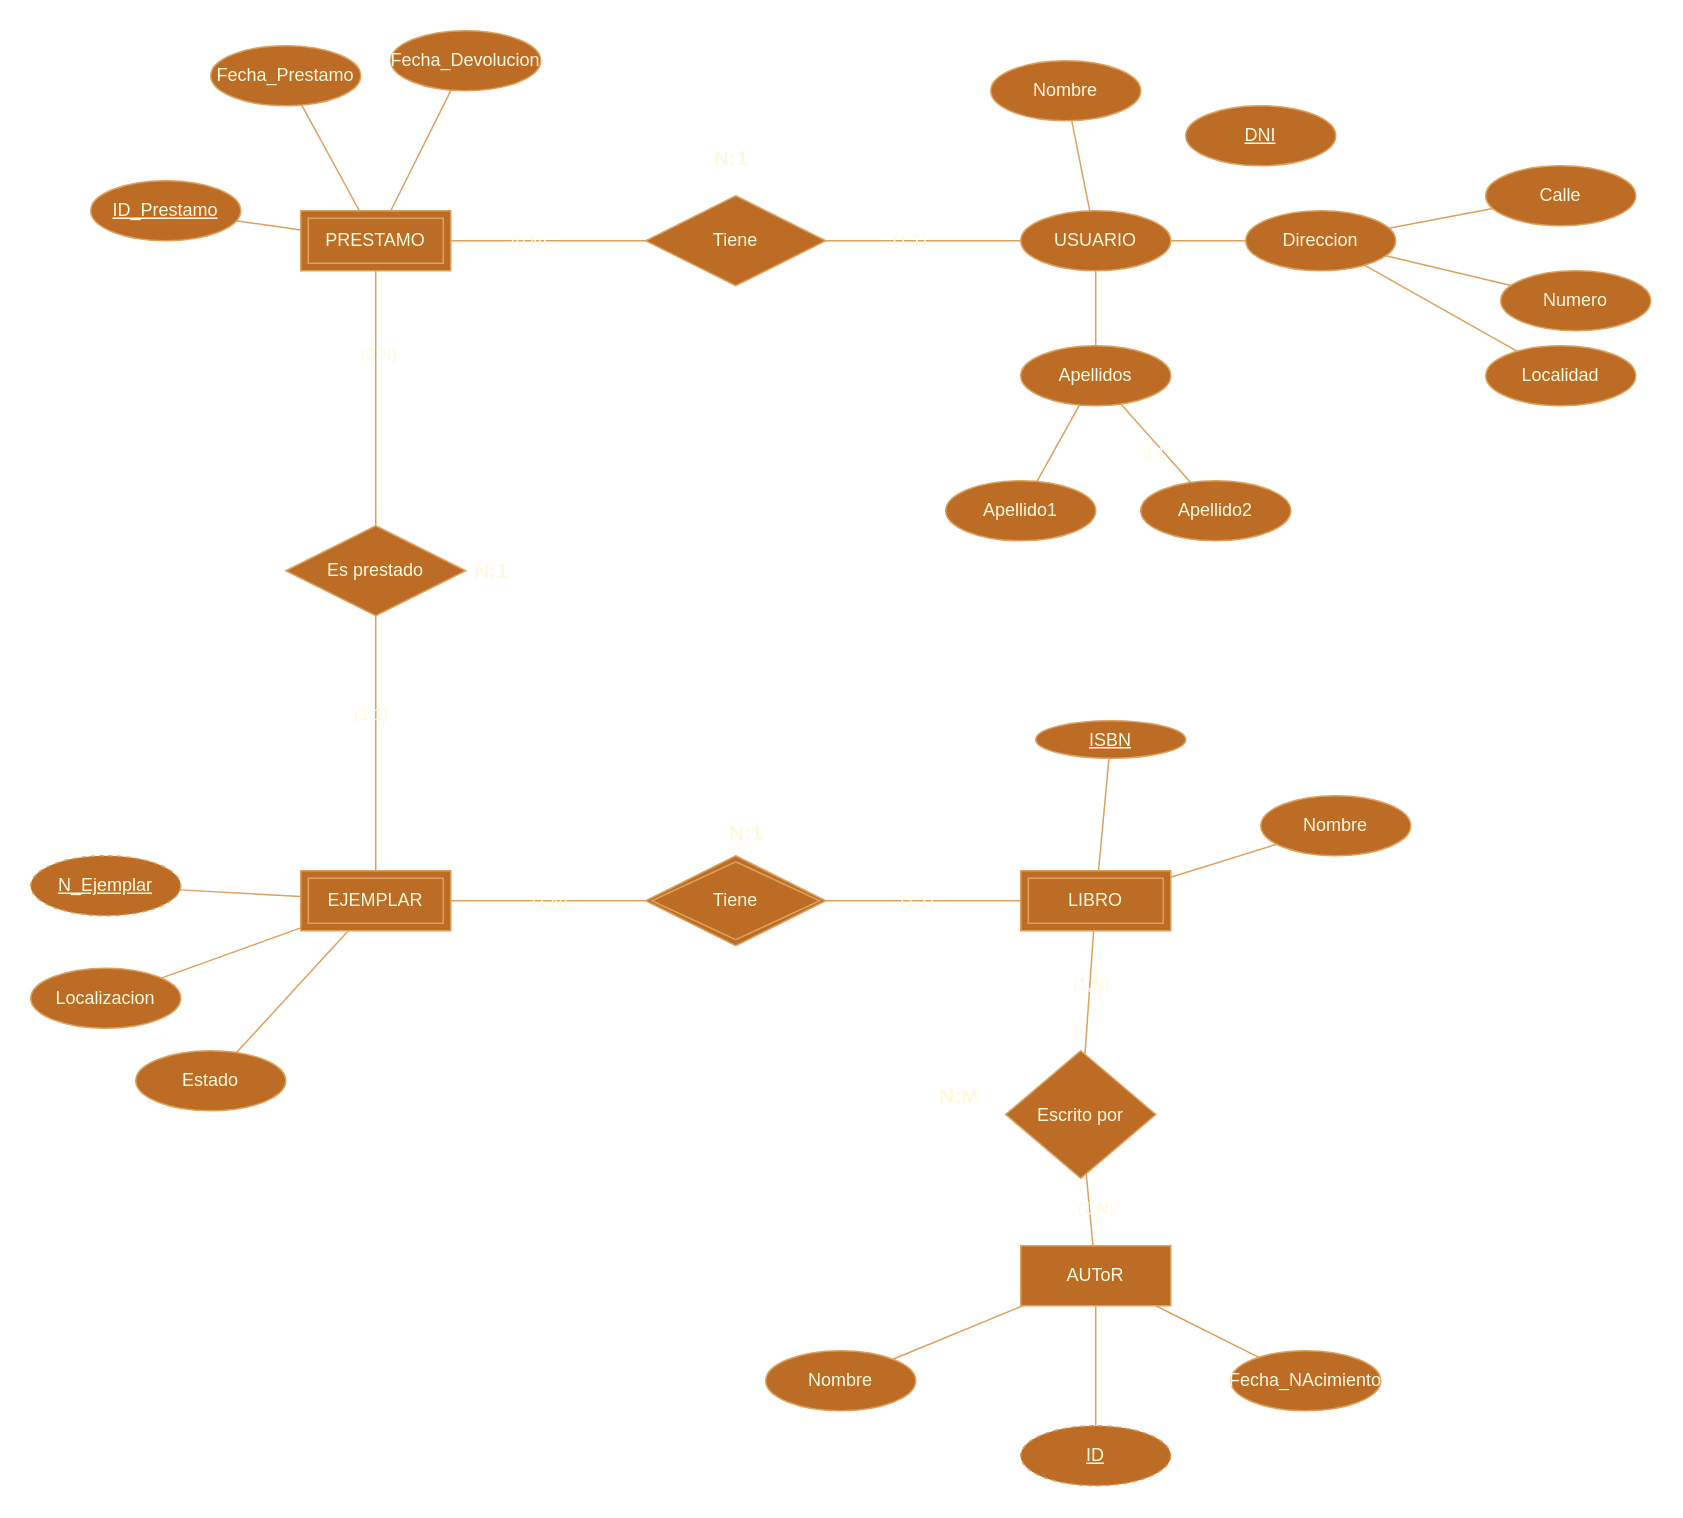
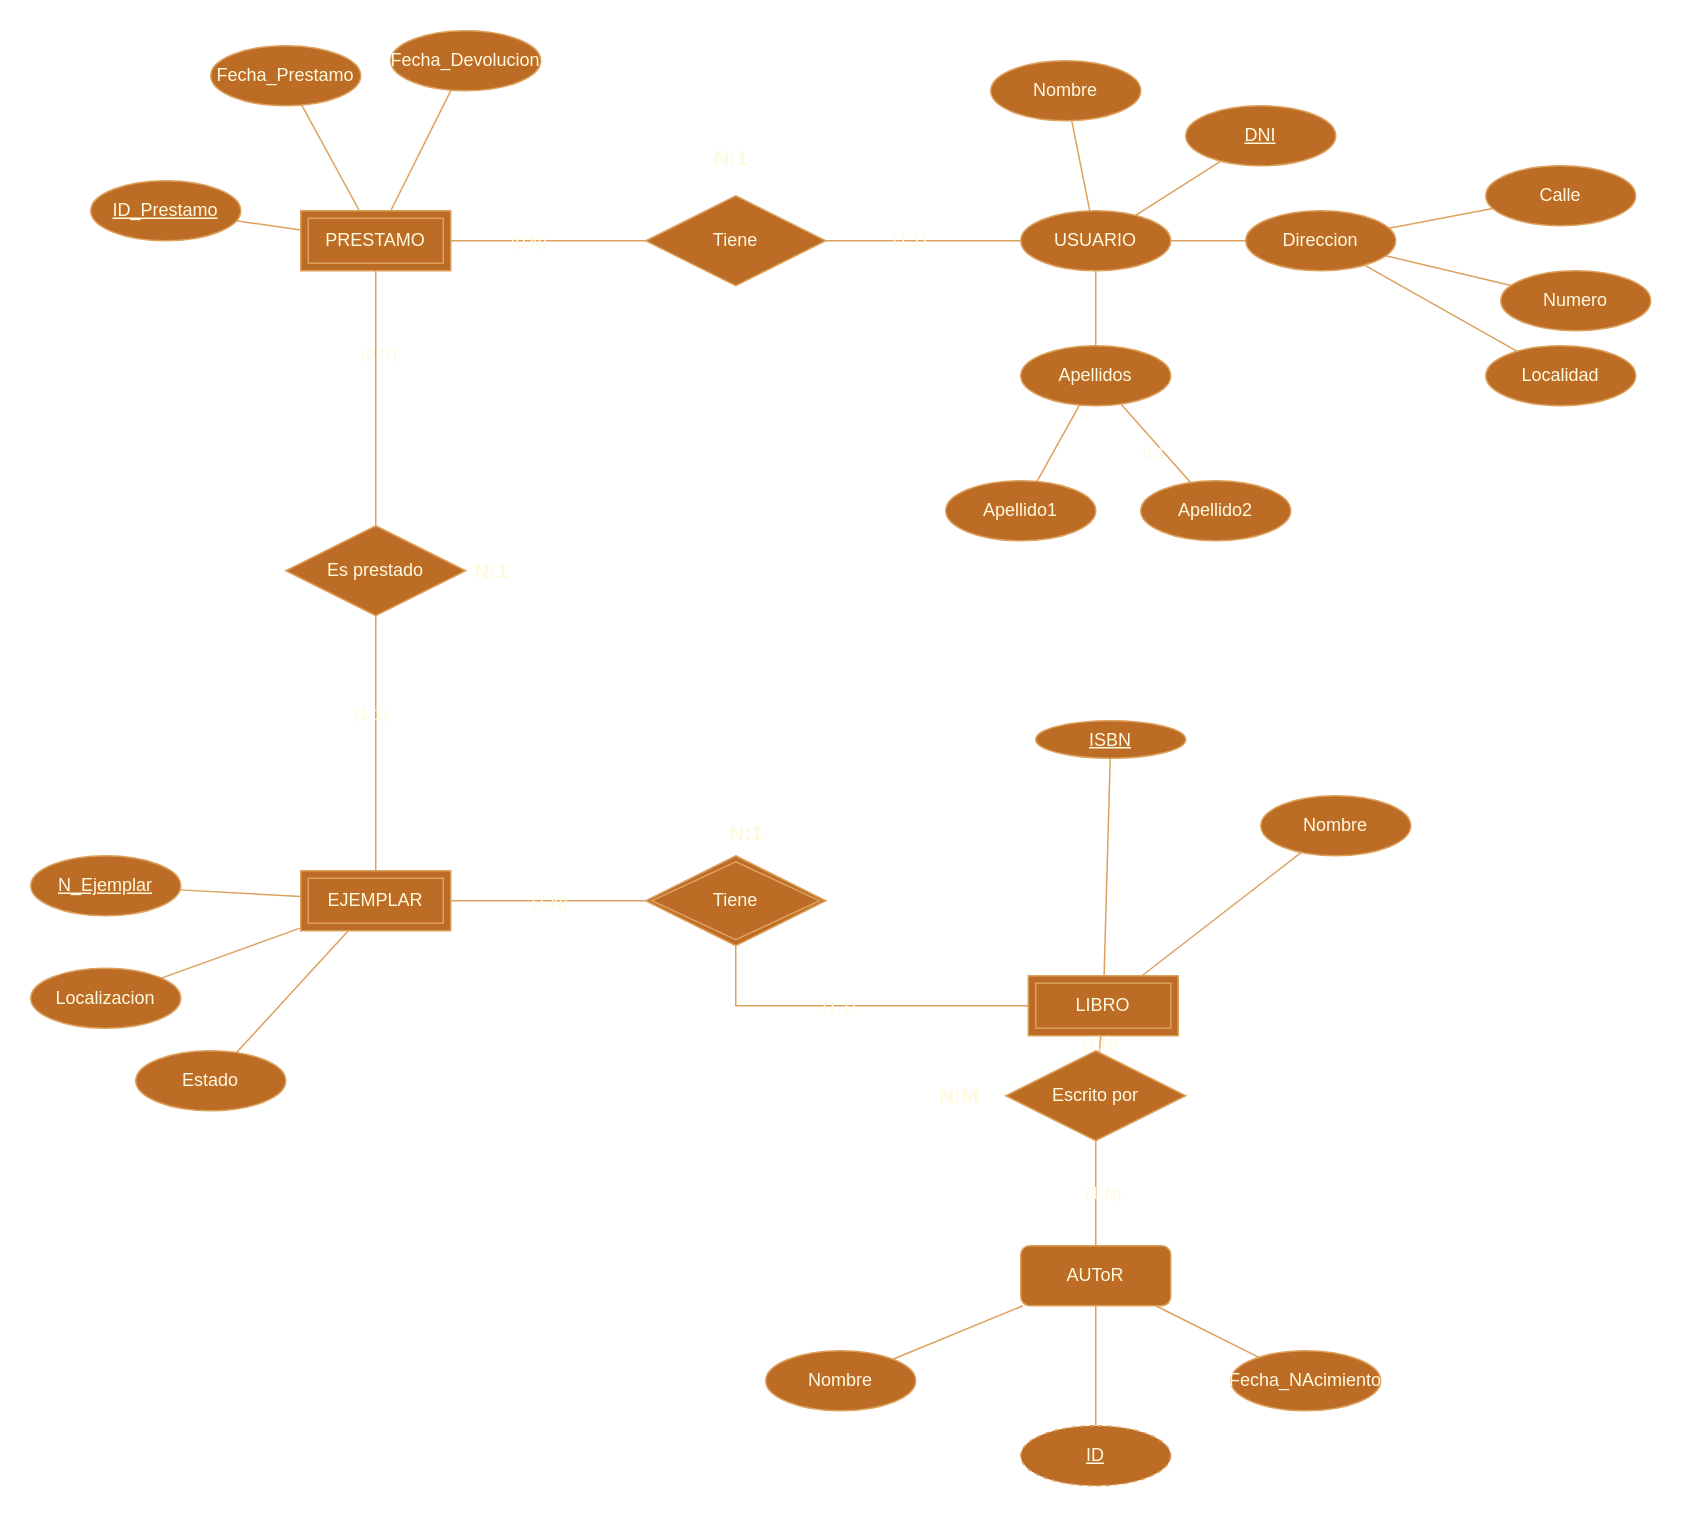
+ <mxCell id="18" style="rounded=0;orthogonalLoop=1;jettySize=auto;html=1;endArrow=none;endFill=0;labelBackgroundColor=none;strokeColor=#DDA15E;fontColor=default;" edge="1" parent="1" source="21" target="37"><mxGeometry relative="1" as="geometry" /></mxCell>
- <mxCell id="51" value="N_Ejemplar" style="ellipse;whiteSpace=wrap;html=1;align=center;fontStyle=4;labelBackgroundColor=none;fillColor=#BC6C25;strokeColor=#DDA15E;fontColor=#FEFAE0;dashed=1;" vertex="1" parent="1"><mxGeometry x="20" y="570" width="100" height="40" as="geometry" /></mxCell>
+ <mxCell id="51" value="N_Ejemplar" style="ellipse;whiteSpace=wrap;html=1;align=center;fontStyle=4;labelBackgroundColor=none;fillColor=#BC6C25;strokeColor=#DDA15E;fontColor=#FEFAE0;" vertex="1" parent="1"><mxGeometry x="20" y="570" width="100" height="40" as="geometry" /></mxCell>
- <mxCell id="16" value="LIBRO" style="shape=ext;margin=3;double=1;whiteSpace=wrap;html=1;align=center;labelBackgroundColor=none;fillColor=#BC6C25;strokeColor=#DDA15E;fontColor=#FEFAE0;" vertex="1" parent="1"><mxGeometry x="680" y="580" width="100" height="40" as="geometry" /></mxCell>
+ <mxCell id="16" value="LIBRO" style="shape=ext;margin=3;double=1;whiteSpace=wrap;html=1;align=center;labelBackgroundColor=none;fillColor=#BC6C25;strokeColor=#DDA15E;fontColor=#FEFAE0;" vertex="1" parent="1"><mxGeometry x="685" y="650" width="100" height="40" as="geometry" /></mxCell>
- <mxCell id="29" value="Escrito por" style="shape=rhombus;perimeter=rhombusPerimeter;whiteSpace=wrap;html=1;align=center;labelBackgroundColor=none;fillColor=#BC6C25;strokeColor=#DDA15E;fontColor=#FEFAE0;" vertex="1" parent="1"><mxGeometry x="670" y="700" width="100" height="85" as="geometry" /></mxCell>
+ <mxCell id="29" value="Escrito por" style="shape=rhombus;perimeter=rhombusPerimeter;whiteSpace=wrap;html=1;align=center;labelBackgroundColor=none;fillColor=#BC6C25;strokeColor=#DDA15E;fontColor=#FEFAE0;" vertex="1" parent="1"><mxGeometry x="670" y="700" width="120" height="60" as="geometry" /></mxCell>
- <mxCell id="22" value="AUToR" style="whiteSpace=wrap;html=1;align=center;labelBackgroundColor=none;fillColor=#BC6C25;strokeColor=#DDA15E;fontColor=#FEFAE0;" vertex="1" parent="1"><mxGeometry x="680" y="830" width="100" height="40" as="geometry" /></mxCell>
+ <mxCell id="22" value="AUToR" style="whiteSpace=wrap;html=1;align=center;labelBackgroundColor=none;fillColor=#BC6C25;strokeColor=#DDA15E;fontColor=#FEFAE0;rounded=1;" vertex="1" parent="1"><mxGeometry x="680" y="830" width="100" height="40" as="geometry" /></mxCell>
